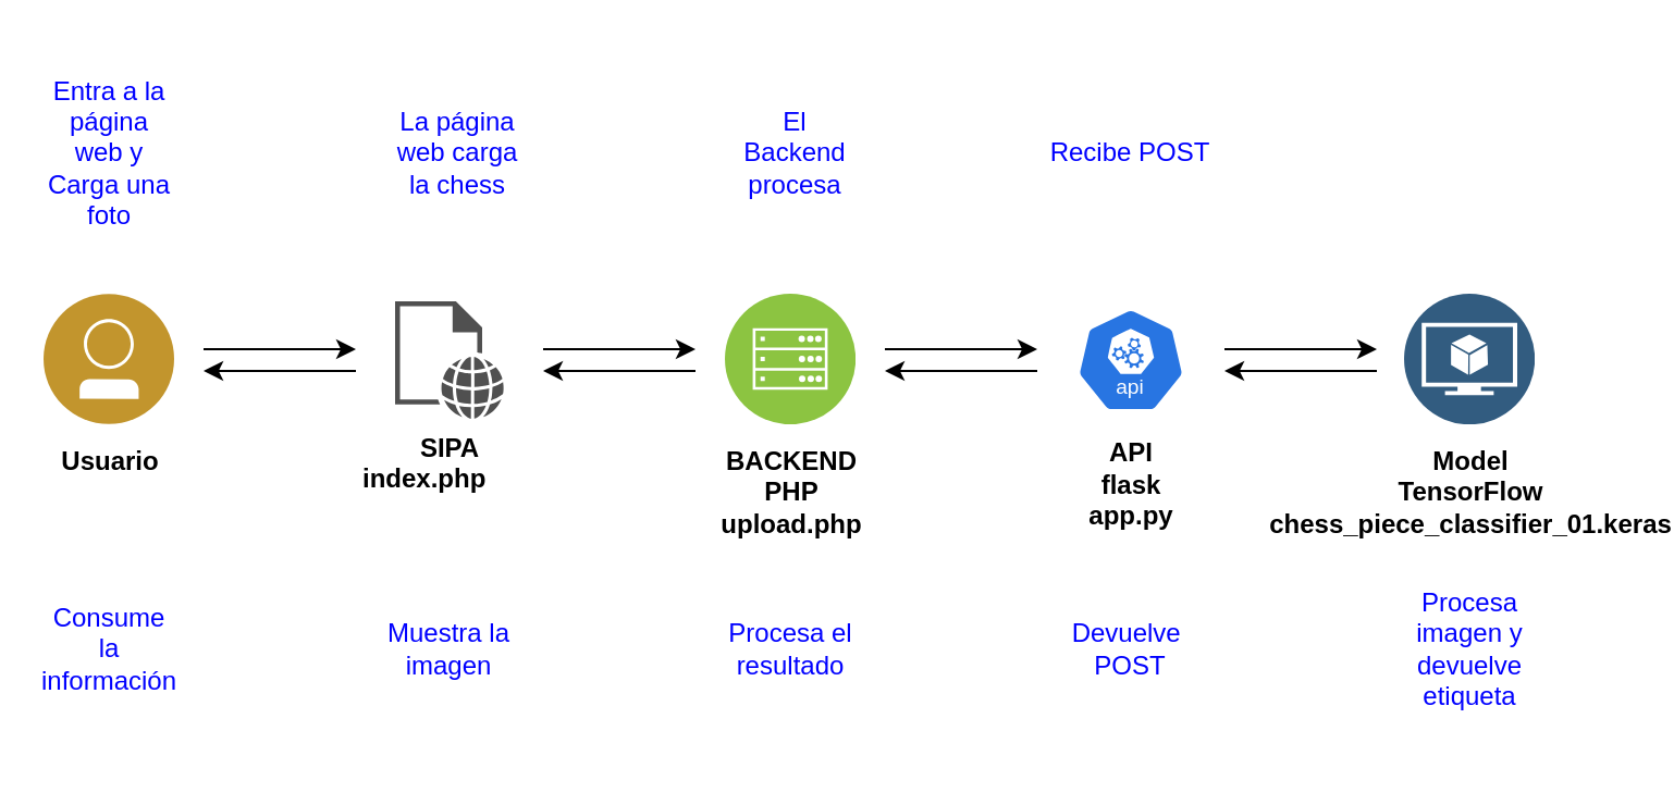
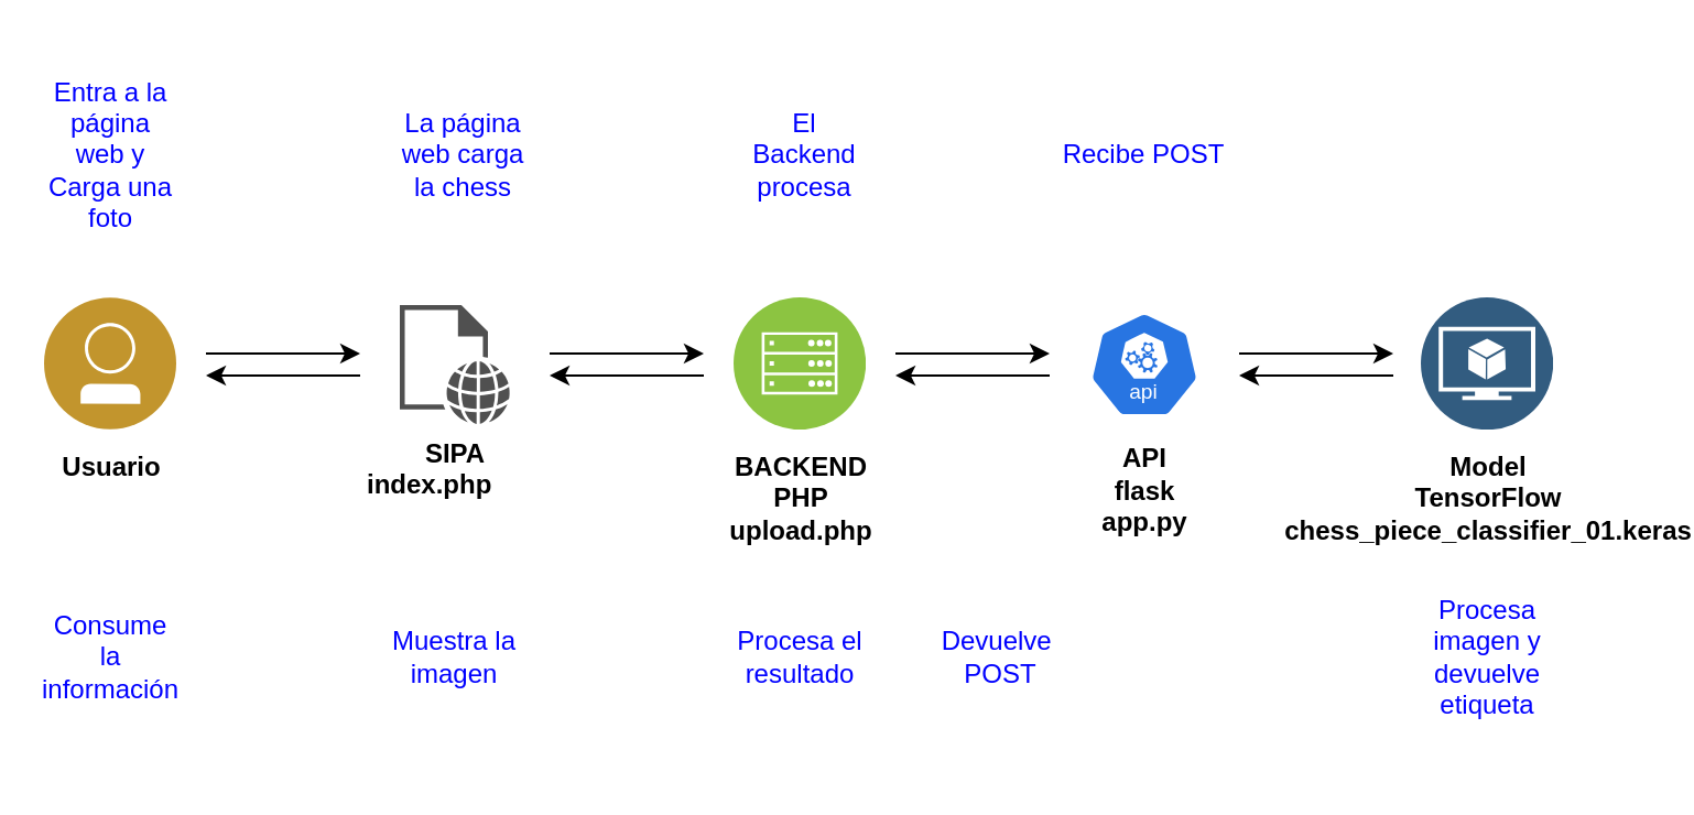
- <mxCell id="11" value="Devuelve&amp;nbsp;&lt;div&gt;&lt;span style=&quot;background-color: initial;&quot;&gt;POST&lt;/span&gt;&lt;/div&gt;" style="text;html=1;align=center;verticalAlign=middle;whiteSpace=wrap;rounded=0;fontColor=#0000FF;" parent="1" vertex="1"><mxGeometry x="489" y="248" width="60" height="100" as="geometry" /></mxCell>
+ <mxCell id="11" value="Devuelve&amp;nbsp;&lt;div&gt;&lt;span style=&quot;background-color: initial;&quot;&gt;POST&lt;/span&gt;&lt;/div&gt;" style="text;html=1;align=center;verticalAlign=middle;whiteSpace=wrap;rounded=0;fontColor=#0000FF;" parent="1" vertex="1"><mxGeometry x="424" y="248" width="60" height="100" as="geometry" /></mxCell>
